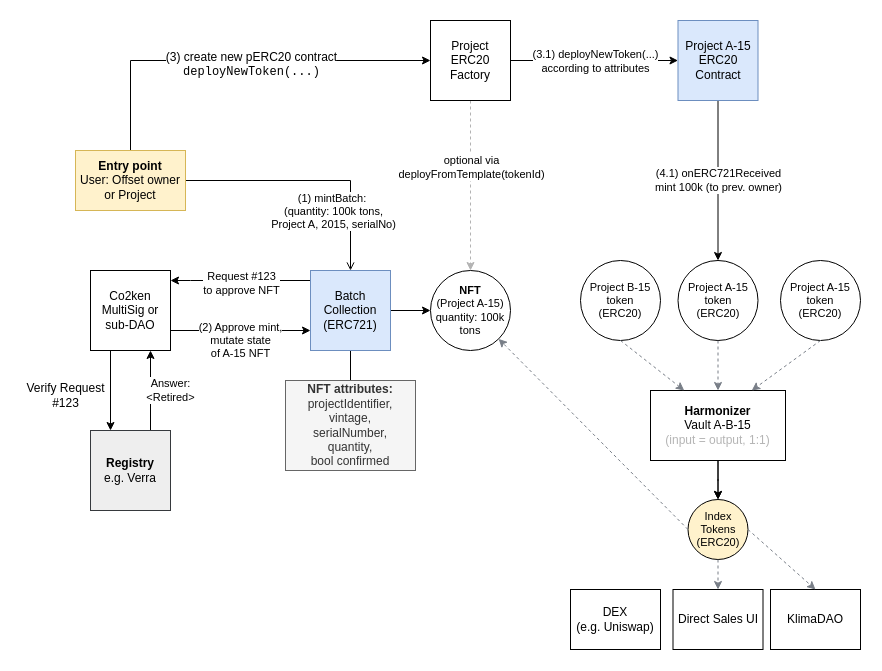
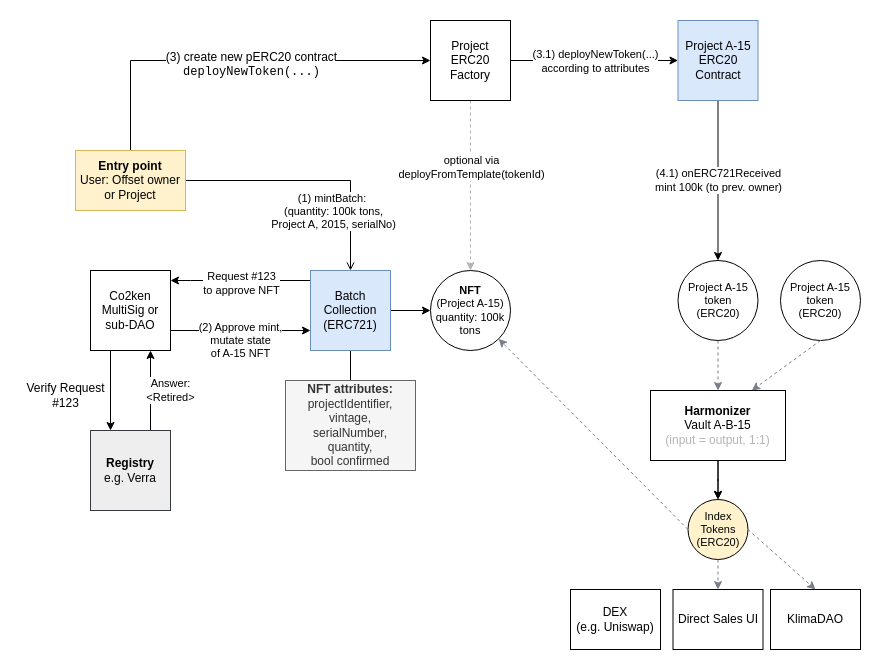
- <mxCell id="32" value="Project B-15&lt;br style=&quot;font-size: 11px;&quot;&gt;token&lt;br style=&quot;font-size: 11px;&quot;&gt;(ERC20)" style="ellipse;whiteSpace=wrap;html=1;aspect=fixed;fontSize=11;" parent="1" vertex="1"><mxGeometry x="580" y="260" width="80" height="80" as="geometry" /></mxCell>
- <mxCell id="39" style="rounded=0;orthogonalLoop=1;jettySize=auto;html=1;dashed=1;fillColor=#ffff88;strokeColor=#787E87;entryX=0.25;entryY=0;entryDx=0;entryDy=0;exitX=0.5;exitY=1;exitDx=0;exitDy=0;" parent="1" source="32" target="30" edge="1"><mxGeometry relative="1" as="geometry"><mxPoint x="610" y="350" as="sourcePoint" /><mxPoint x="610" y="400" as="targetPoint" /></mxGeometry></mxCell>
